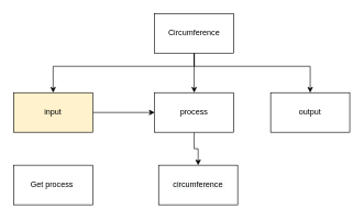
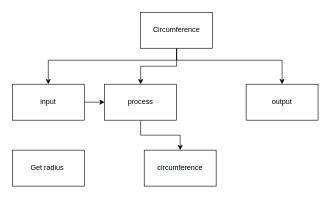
- <mxCell id="7" value="input&lt;br&gt;" style="rounded=0;whiteSpace=wrap;html=1;fillColor=#fff2cc;" parent="1" vertex="1"><mxGeometry x="20" y="140" width="120" height="60" as="geometry" /></mxCell>
+ <mxCell id="7" value="input&lt;br&gt;" style="rounded=0;whiteSpace=wrap;html=1;" parent="1" vertex="1"><mxGeometry x="20" y="140" width="120" height="60" as="geometry" /></mxCell>
- <mxCell id="9" value="process" style="rounded=0;whiteSpace=wrap;html=1;" parent="1" vertex="1"><mxGeometry x="234" y="140" width="120" height="60" as="geometry" /></mxCell>
+ <mxCell id="9" value="process" style="rounded=0;whiteSpace=wrap;html=1;" parent="1" vertex="1"><mxGeometry x="174" y="140" width="120" height="60" as="geometry" /></mxCell>
- <mxCell id="11" value="Get process&amp;nbsp;" style="rounded=0;whiteSpace=wrap;html=1;" parent="1" vertex="1"><mxGeometry x="20" y="250" width="120" height="60" as="geometry" /></mxCell>
+ <mxCell id="11" value="Get radius&amp;nbsp;" style="rounded=0;whiteSpace=wrap;html=1;" parent="1" vertex="1"><mxGeometry x="20" y="250" width="120" height="60" as="geometry" /></mxCell>
